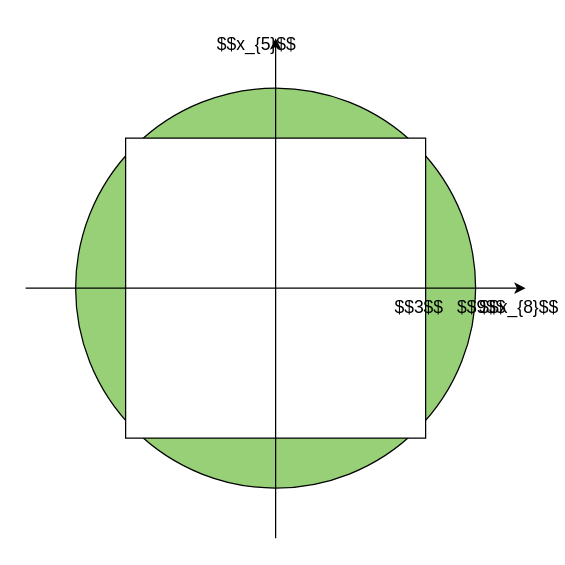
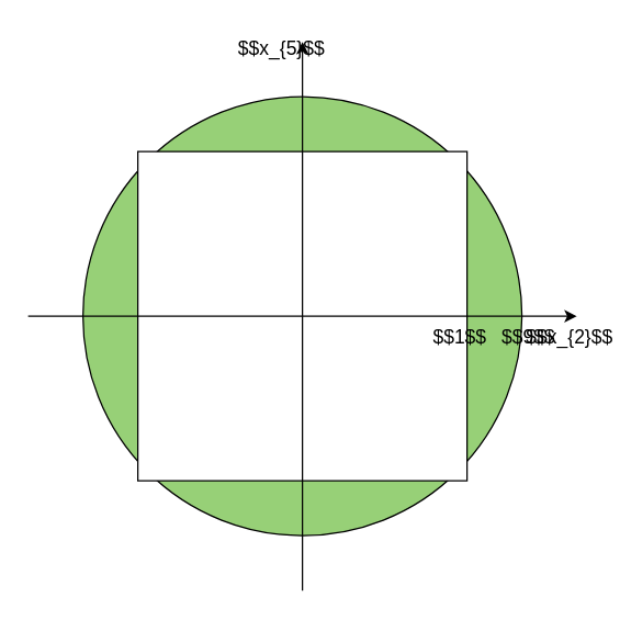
- <mxCell id="8" value="$$3$$" style="text;html=1;strokeColor=none;fillColor=none;align=center;verticalAlign=middle;whiteSpace=wrap;rounded=0;fontSize=14;" vertex="1" parent="1"><mxGeometry x="320" y="230" width="30" height="30" as="geometry" /></mxCell>
+ <mxCell id="8" value="$$1$$" style="text;html=1;strokeColor=none;fillColor=none;align=center;verticalAlign=middle;whiteSpace=wrap;rounded=0;fontSize=14;" vertex="1" parent="1"><mxGeometry x="320" y="230" width="30" height="30" as="geometry" /></mxCell>
- <mxCell id="3" value="$$x_{8}$$" style="text;html=1;strokeColor=none;fillColor=none;align=center;verticalAlign=middle;whiteSpace=wrap;rounded=0;fontSize=14;" vertex="1" parent="1"><mxGeometry x="400" y="230" width="30" height="30" as="geometry" /></mxCell>
+ <mxCell id="3" value="$$x_{2}$$" style="text;html=1;strokeColor=none;fillColor=none;align=center;verticalAlign=middle;whiteSpace=wrap;rounded=0;fontSize=14;" vertex="1" parent="1"><mxGeometry x="400" y="230" width="30" height="30" as="geometry" /></mxCell>
